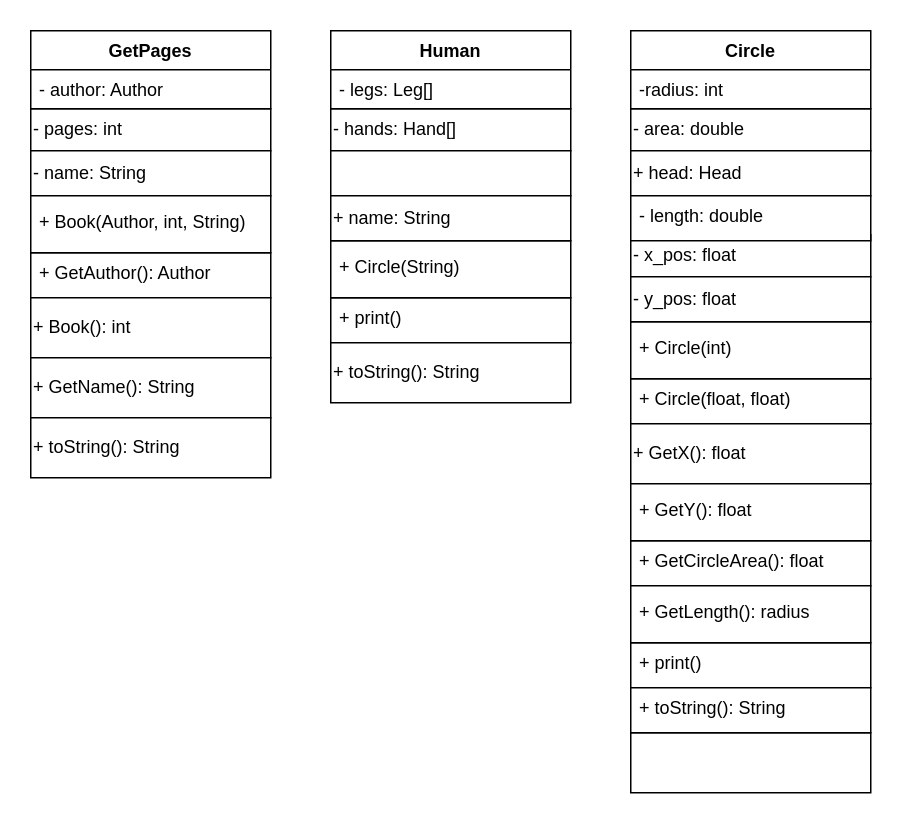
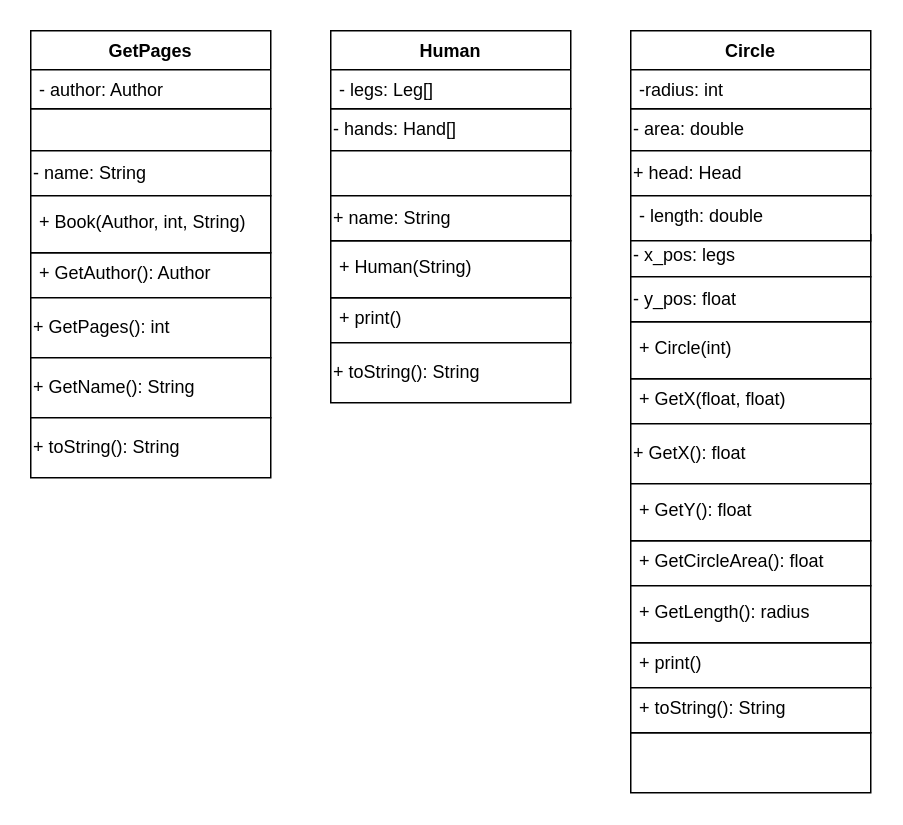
- <mxCell id="49" value="- pages: int" style="text;html=1;strokeColor=none;fillColor=none;align=left;verticalAlign=middle;whiteSpace=wrap;rounded=0;" vertex="1" parent="1"><mxGeometry x="20" y="76" width="160" height="20" as="geometry" /></mxCell>
- <mxCell id="26" value="- x_pos: float" style="text;html=1;strokeColor=none;fillColor=none;align=left;verticalAlign=middle;whiteSpace=wrap;rounded=0;" vertex="1" parent="1"><mxGeometry x="420" y="160" width="160" height="20" as="geometry" /></mxCell>
+ <mxCell id="26" value="- x_pos: legs" style="text;html=1;strokeColor=none;fillColor=none;align=left;verticalAlign=middle;whiteSpace=wrap;rounded=0;" vertex="1" parent="1"><mxGeometry x="420" y="160" width="160" height="20" as="geometry" /></mxCell>
- <mxCell id="12" value="+ Circle(String)" style="text;strokeColor=none;fillColor=none;align=left;verticalAlign=top;spacingLeft=4;spacingRight=4;overflow=hidden;rotatable=0;points=[[0,0.5],[1,0.5]];portConstraint=eastwest;" vertex="1" parent="1"><mxGeometry x="220" y="164" width="160" height="30" as="geometry" /></mxCell>
+ <mxCell id="12" value="+ Human(String)" style="text;strokeColor=none;fillColor=none;align=left;verticalAlign=top;spacingLeft=4;spacingRight=4;overflow=hidden;rotatable=0;points=[[0,0.5],[1,0.5]];portConstraint=eastwest;" vertex="1" parent="1"><mxGeometry x="220" y="164" width="160" height="30" as="geometry" /></mxCell>
- <mxCell id="47" value="+ Book(): int" style="text;html=1;strokeColor=none;fillColor=none;align=left;verticalAlign=middle;whiteSpace=wrap;rounded=0;" vertex="1" parent="1"><mxGeometry x="20" y="198" width="160" height="40" as="geometry" /></mxCell>
+ <mxCell id="47" value="+ GetPages(): int" style="text;html=1;strokeColor=none;fillColor=none;align=left;verticalAlign=middle;whiteSpace=wrap;rounded=0;" vertex="1" parent="1"><mxGeometry x="20" y="198" width="160" height="40" as="geometry" /></mxCell>
- <mxCell id="14" value="+ Circle(float, float)" style="text;strokeColor=none;fillColor=none;align=left;verticalAlign=top;spacingLeft=4;spacingRight=4;overflow=hidden;rotatable=0;points=[[0,0.5],[1,0.5]];portConstraint=eastwest;" vertex="1" parent="1"><mxGeometry x="420" y="252" width="160" height="30" as="geometry" /></mxCell>
+ <mxCell id="14" value="+ GetX(float, float)" style="text;strokeColor=none;fillColor=none;align=left;verticalAlign=top;spacingLeft=4;spacingRight=4;overflow=hidden;rotatable=0;points=[[0,0.5],[1,0.5]];portConstraint=eastwest;" vertex="1" parent="1"><mxGeometry x="420" y="252" width="160" height="30" as="geometry" /></mxCell>
